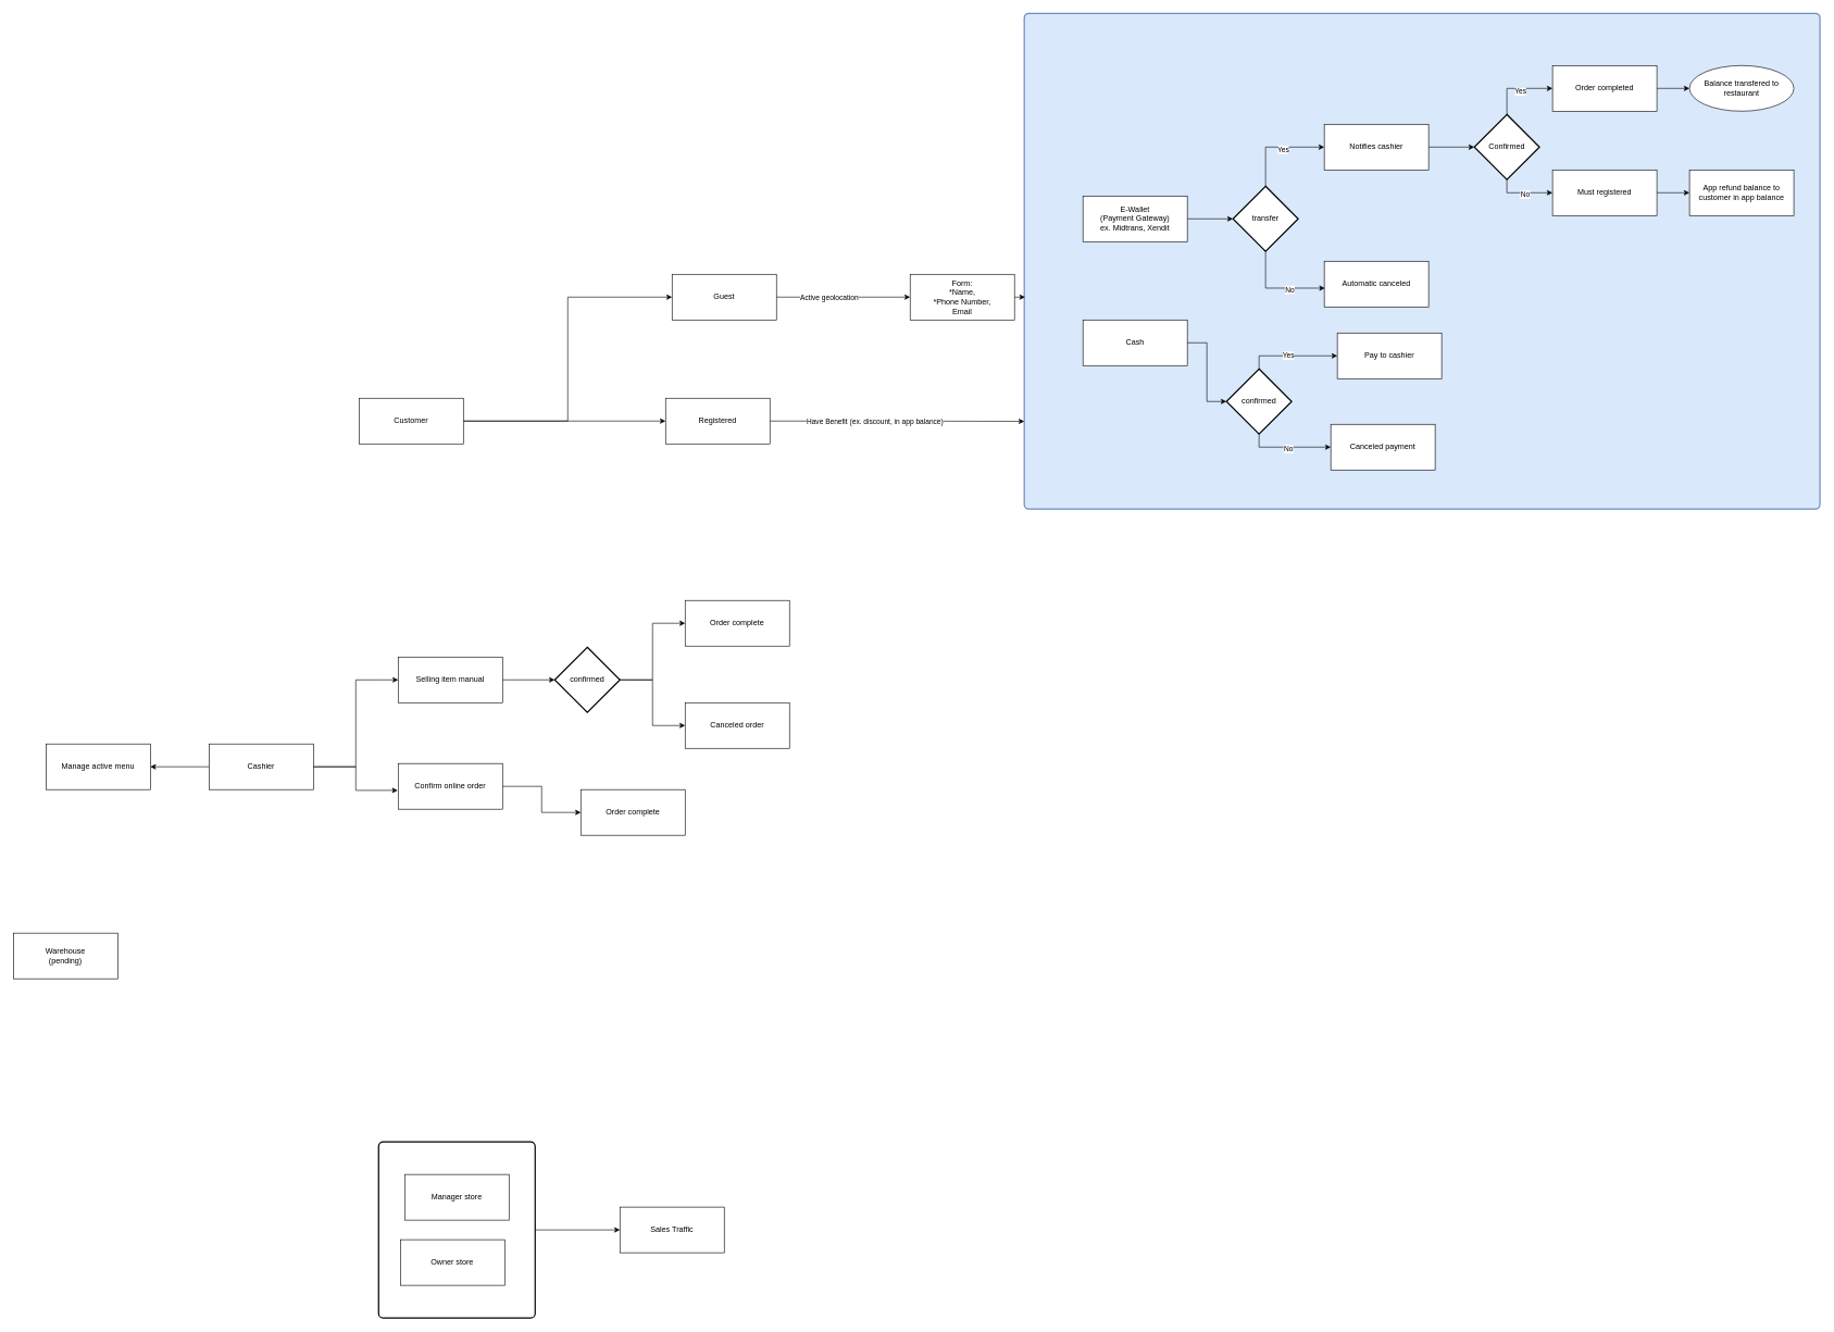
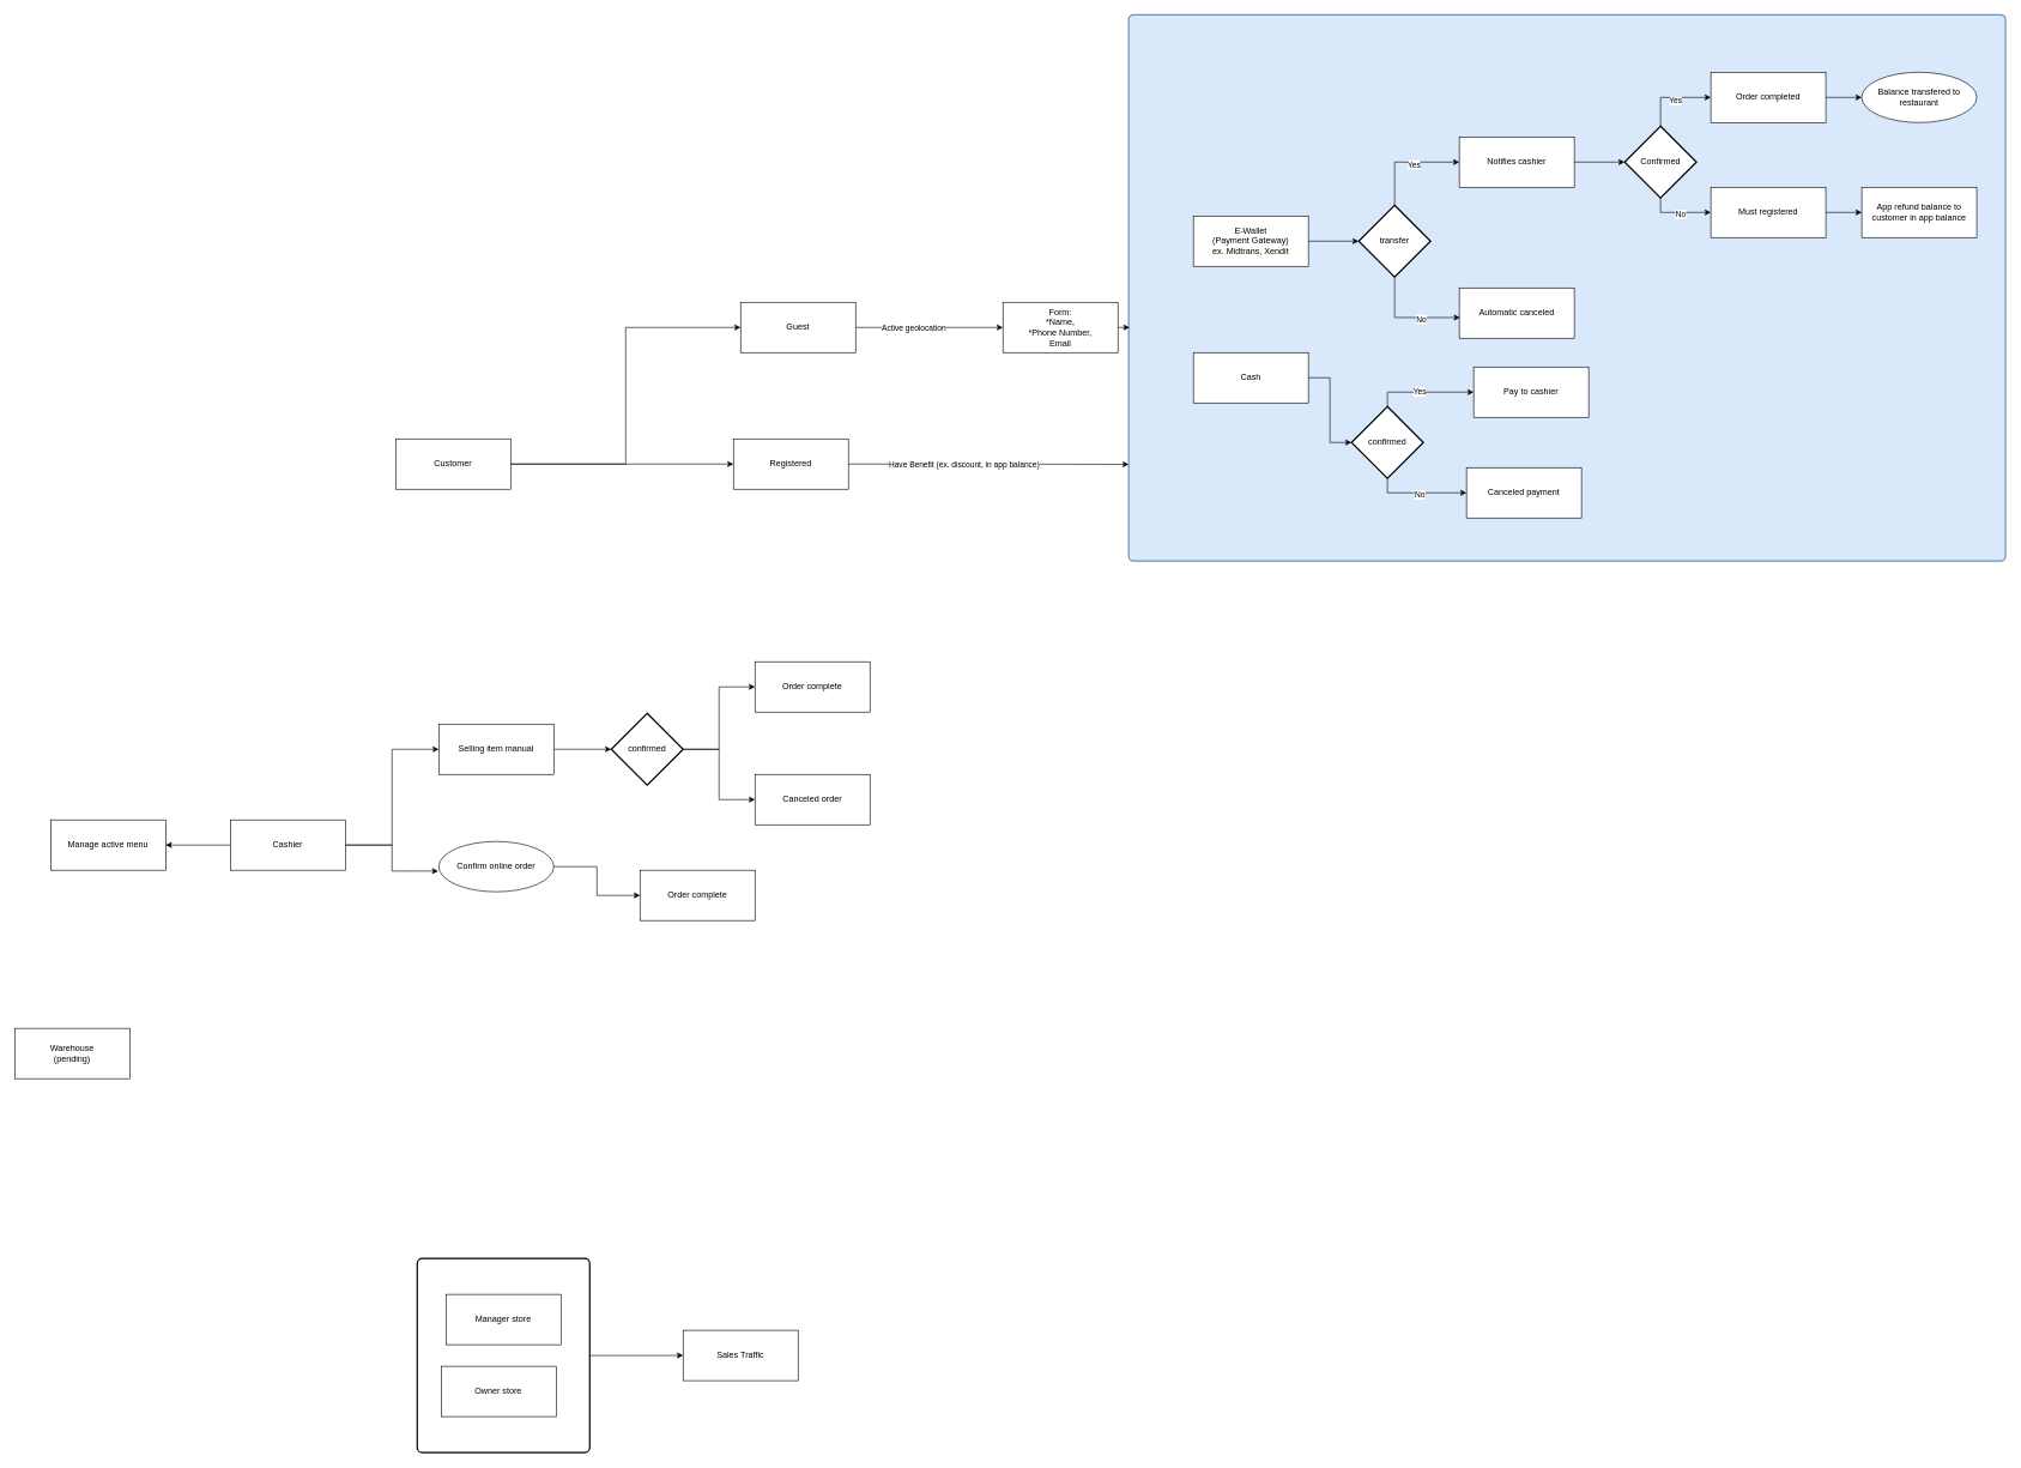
- <mxCell id="56" value="Confirm online order" style="rounded=0;whiteSpace=wrap;html=1;" vertex="1" parent="1"><mxGeometry x="610" y="1170" width="160" height="70" as="geometry" /></mxCell>
+ <mxCell id="56" value="Confirm online order" style="ellipse;whiteSpace=wrap;html=1;" vertex="1" parent="1"><mxGeometry x="610" y="1170" width="160" height="70" as="geometry" /></mxCell>
